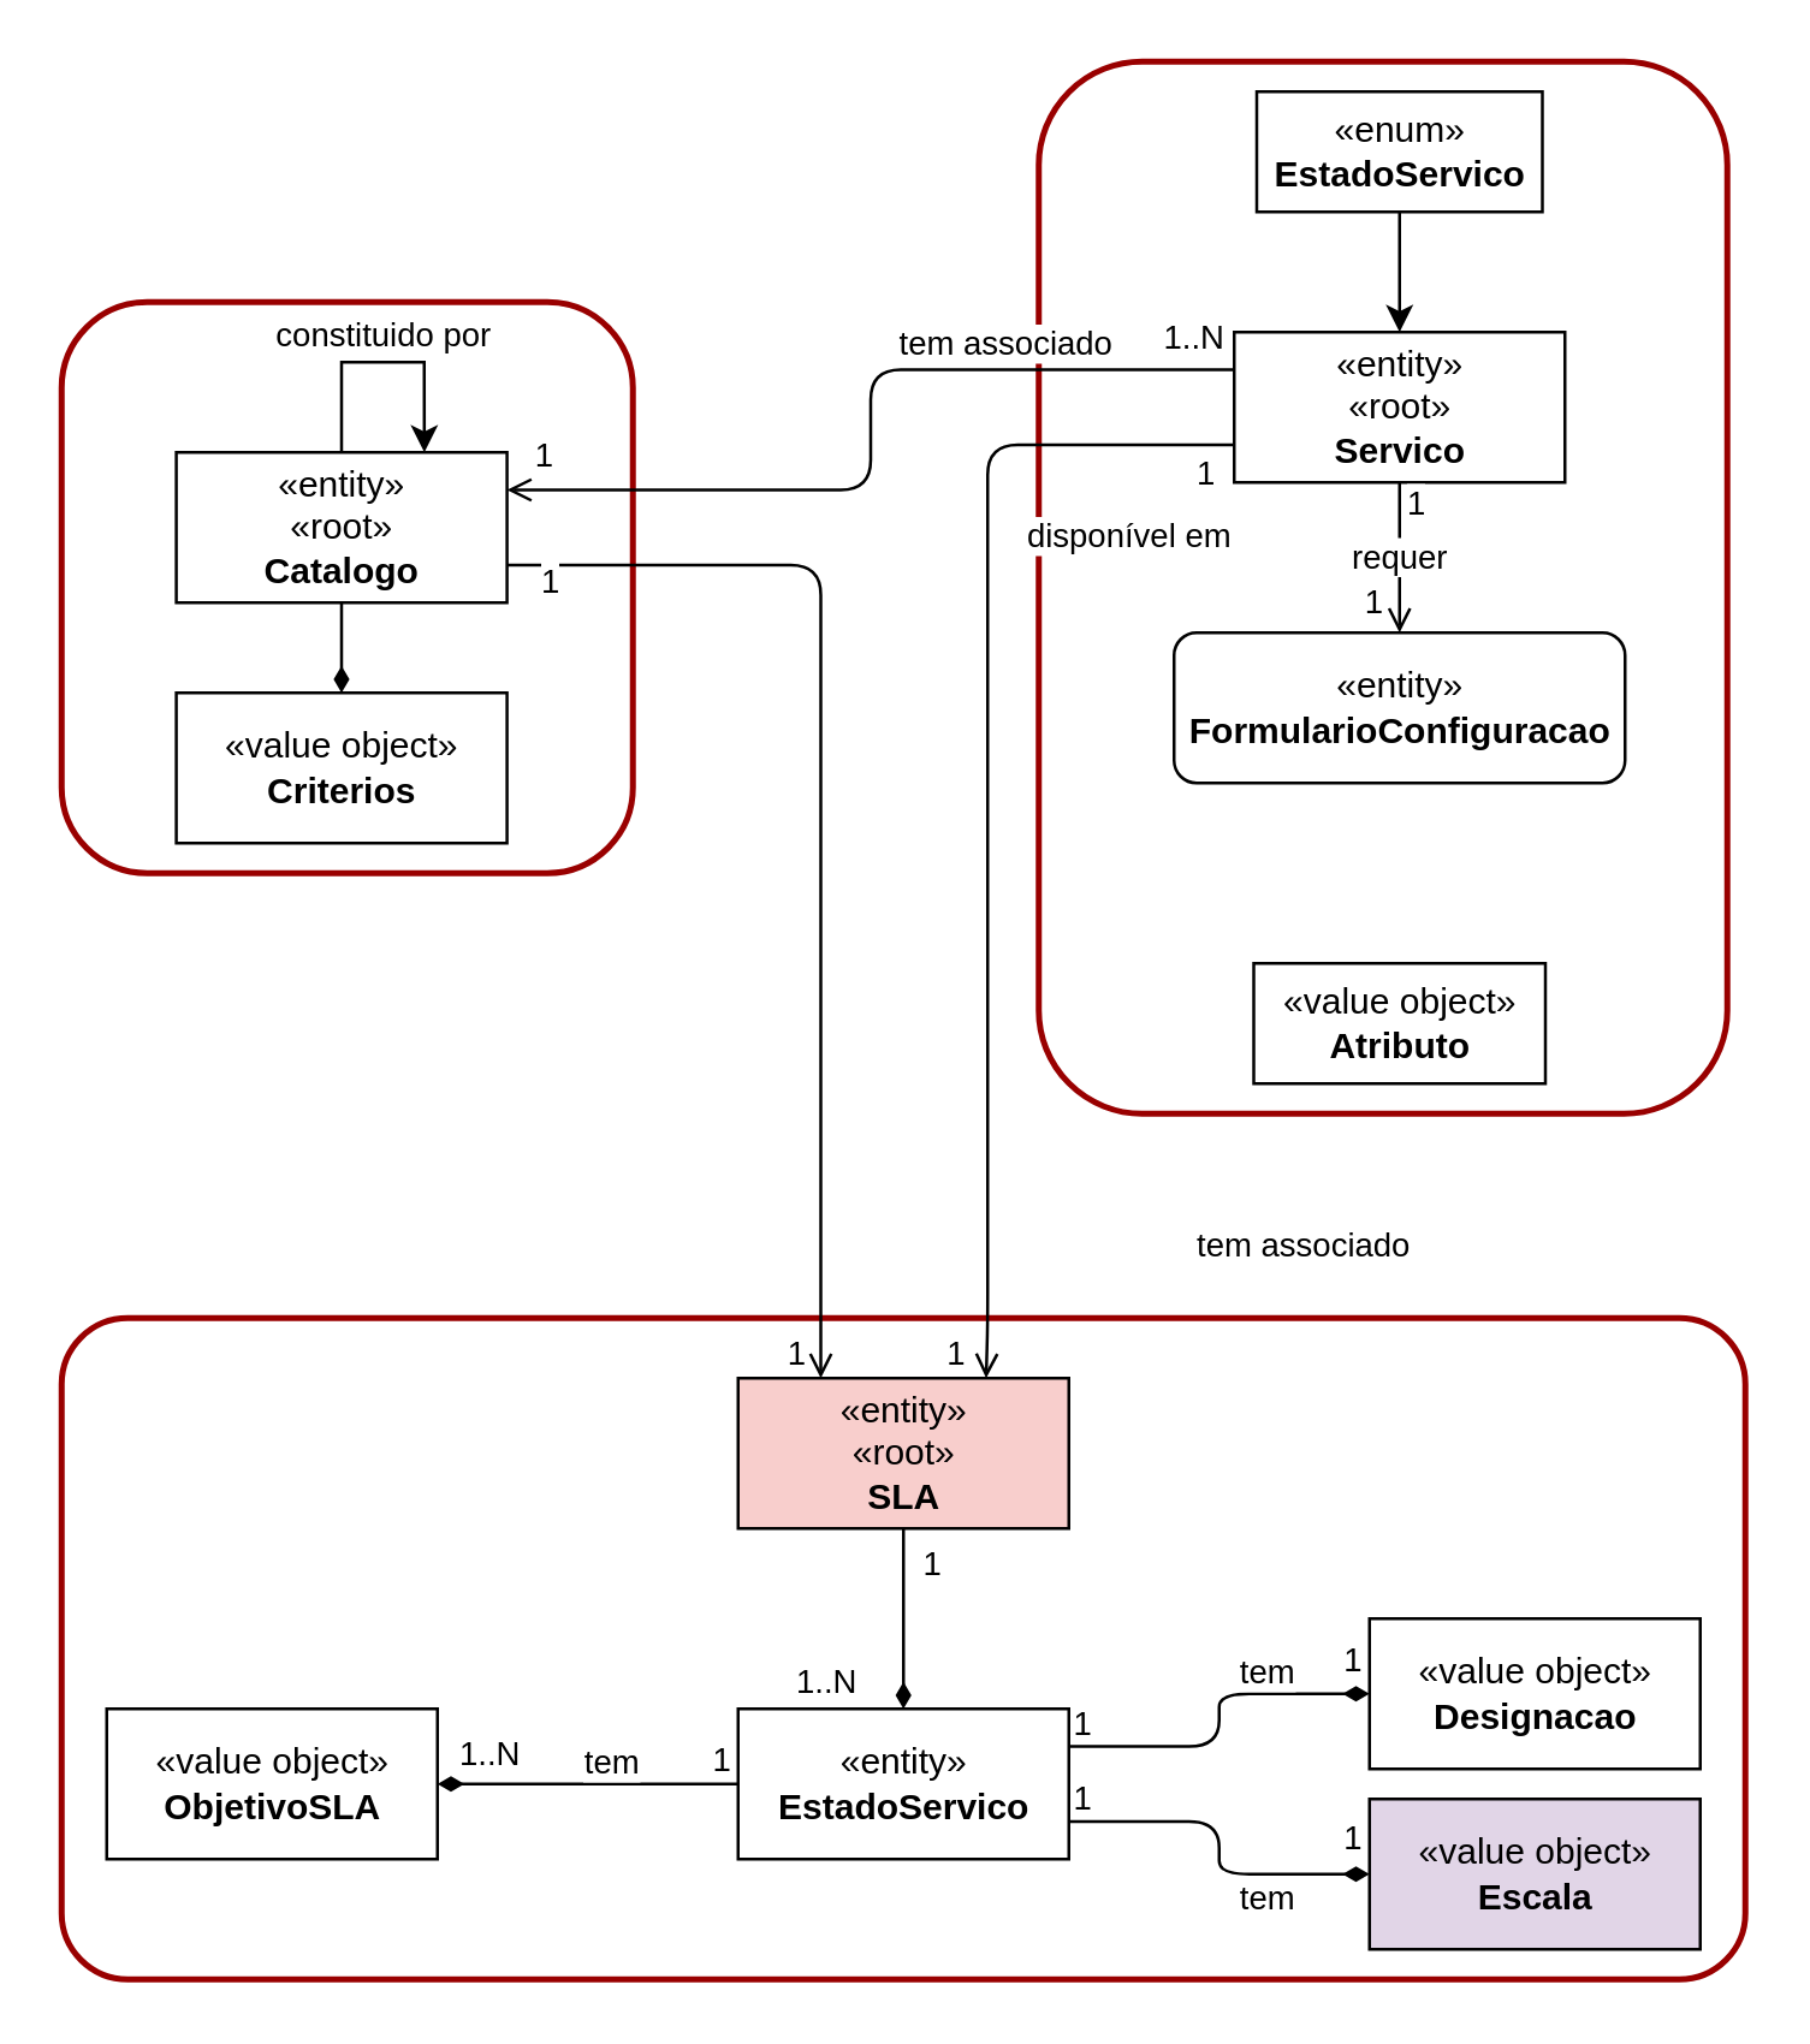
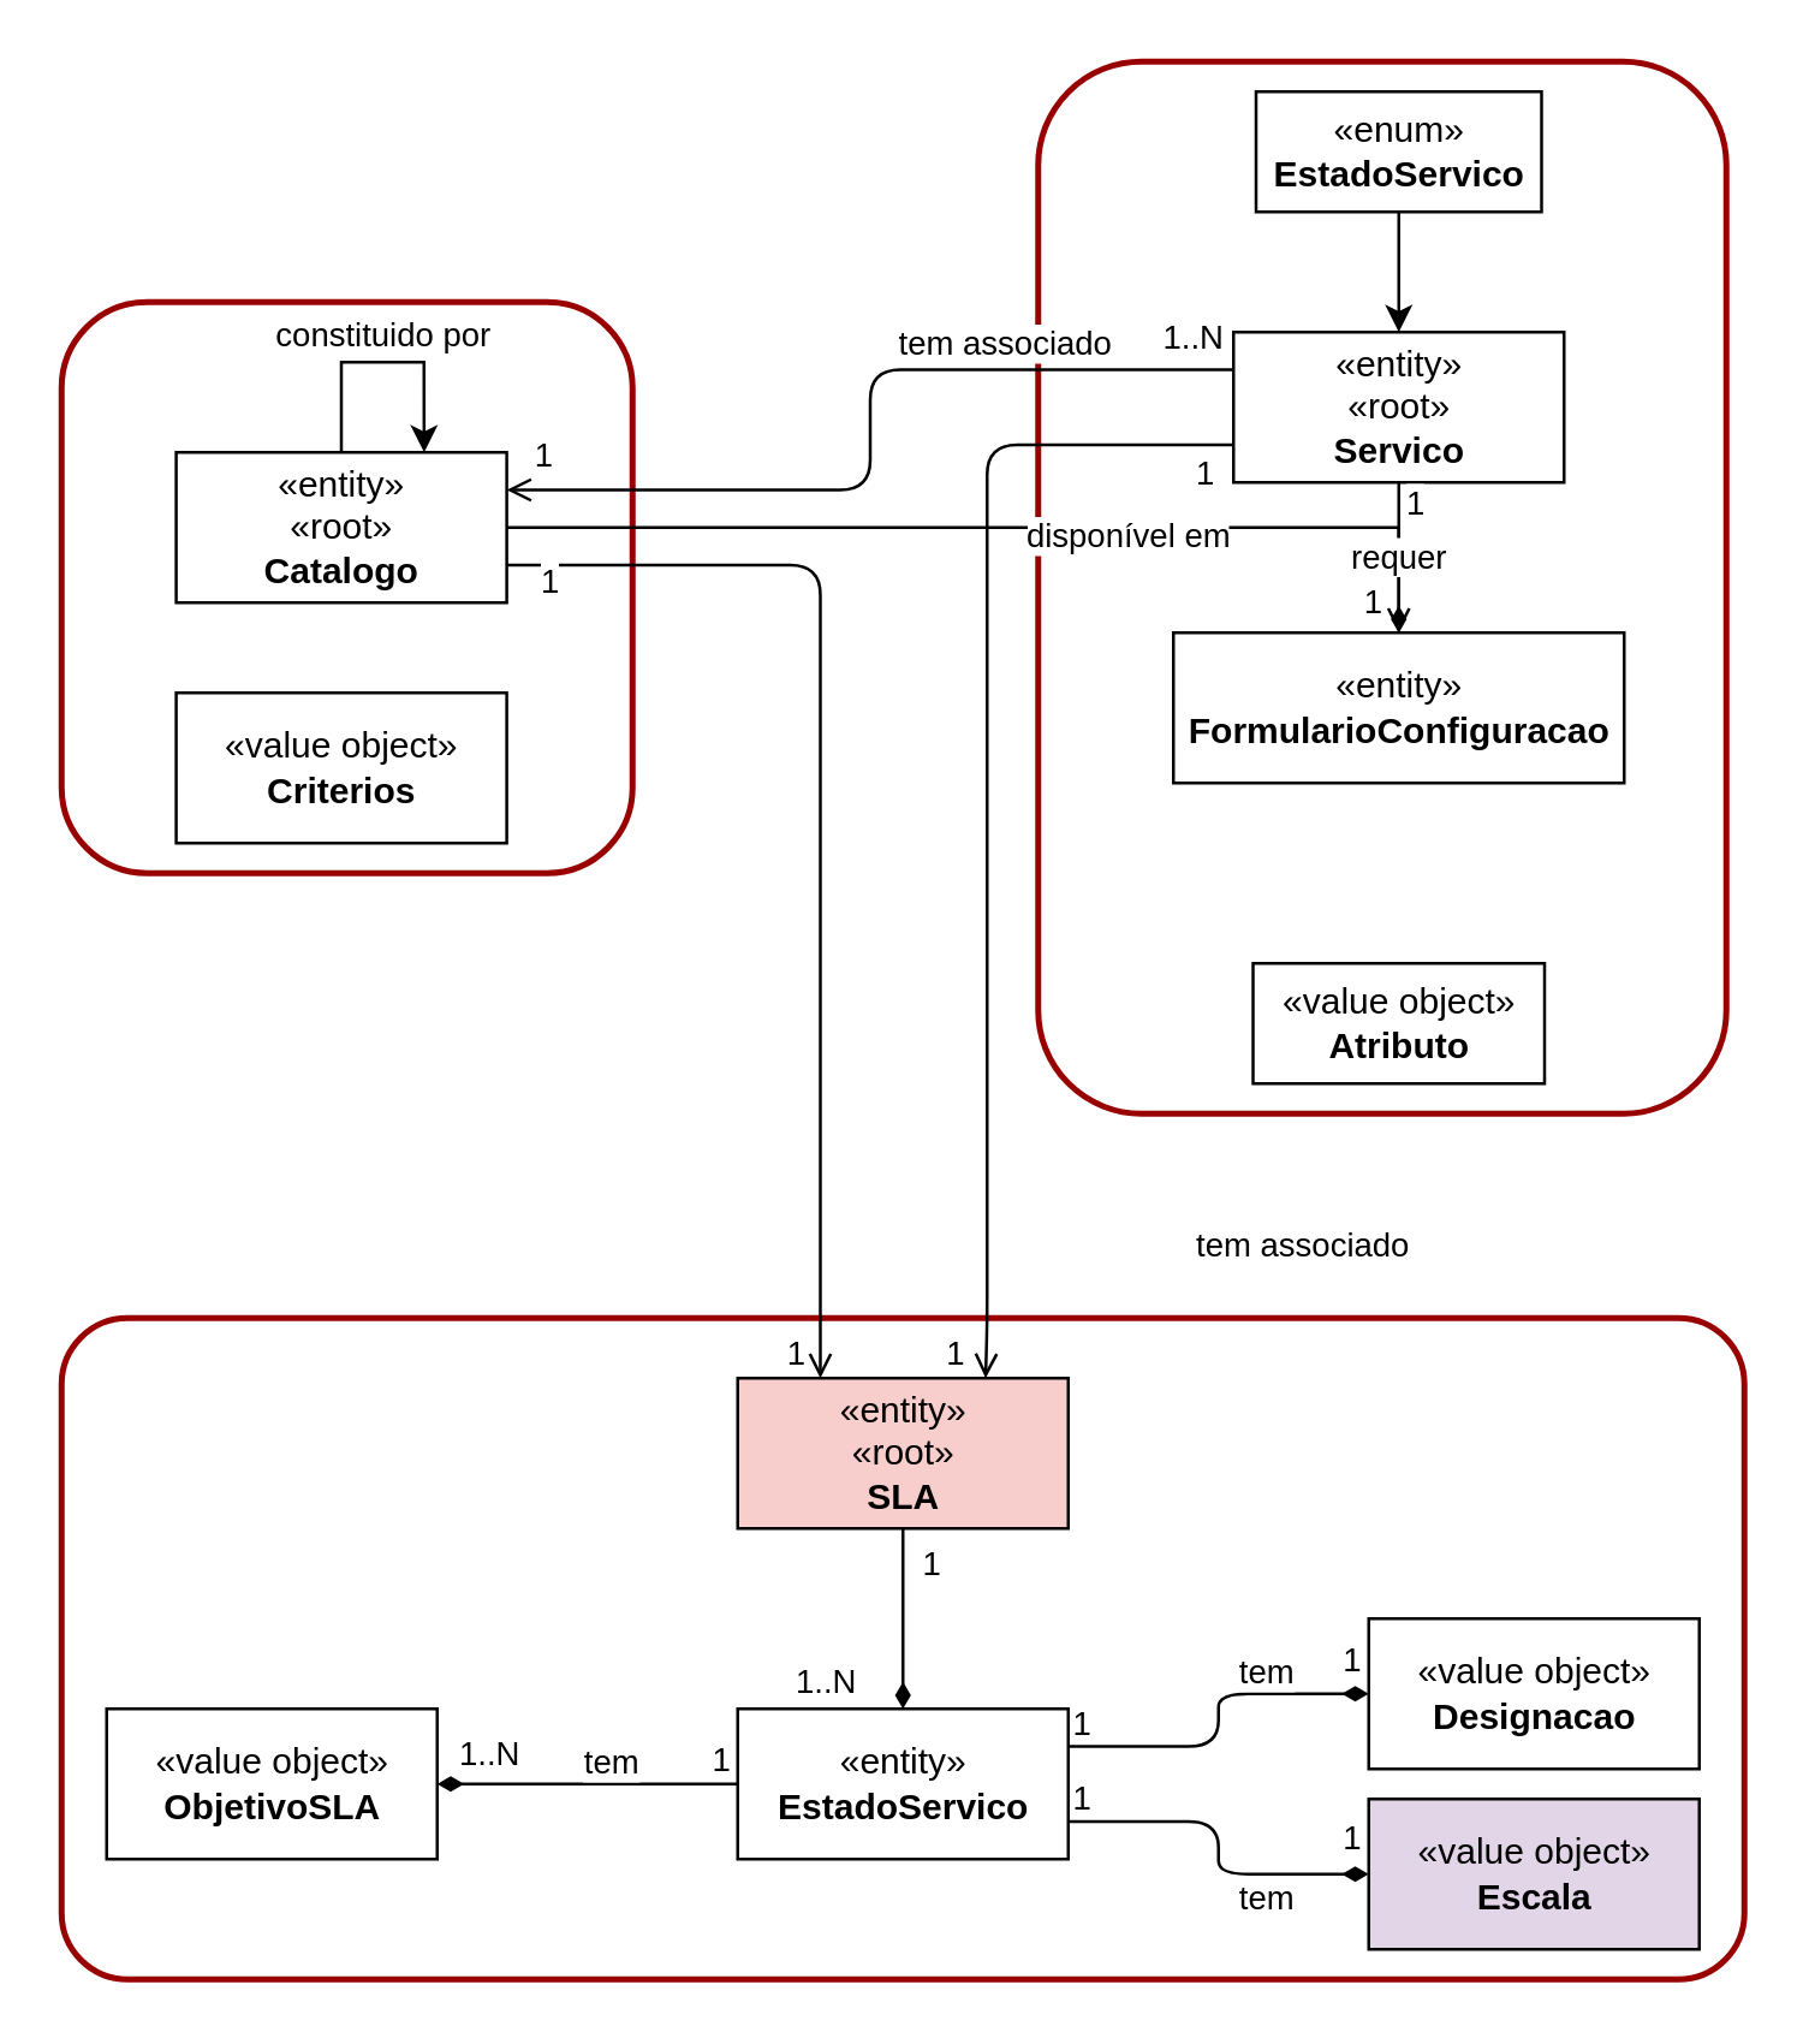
- <mxCell id="7" value="" style="edgeStyle=orthogonalEdgeStyle;rounded=0;orthogonalLoop=1;jettySize=auto;html=1;endArrow=diamondThin;endFill=1;" edge="1" parent="1" source="8" target="5"><mxGeometry relative="1" as="geometry" /></mxCell>
+ <mxCell id="7" value="" style="edgeStyle=orthogonalEdgeStyle;rounded=0;orthogonalLoop=1;jettySize=auto;html=1;endArrow=diamondThin;endFill=1;" edge="1" parent="1" source="8" target="10"><mxGeometry relative="1" as="geometry" /></mxCell>
- <mxCell id="10" value="«entity»&lt;br&gt;&lt;b&gt;FormularioConfiguracao&lt;/b&gt;" style="html=1;rounded=1;" vertex="1" parent="1"><mxGeometry x="390" y="210" width="150" height="50" as="geometry" /></mxCell>
+ <mxCell id="10" value="«entity»&lt;br&gt;&lt;b&gt;FormularioConfiguracao&lt;/b&gt;" style="html=1;" vertex="1" parent="1"><mxGeometry x="390" y="210" width="150" height="50" as="geometry" /></mxCell>
